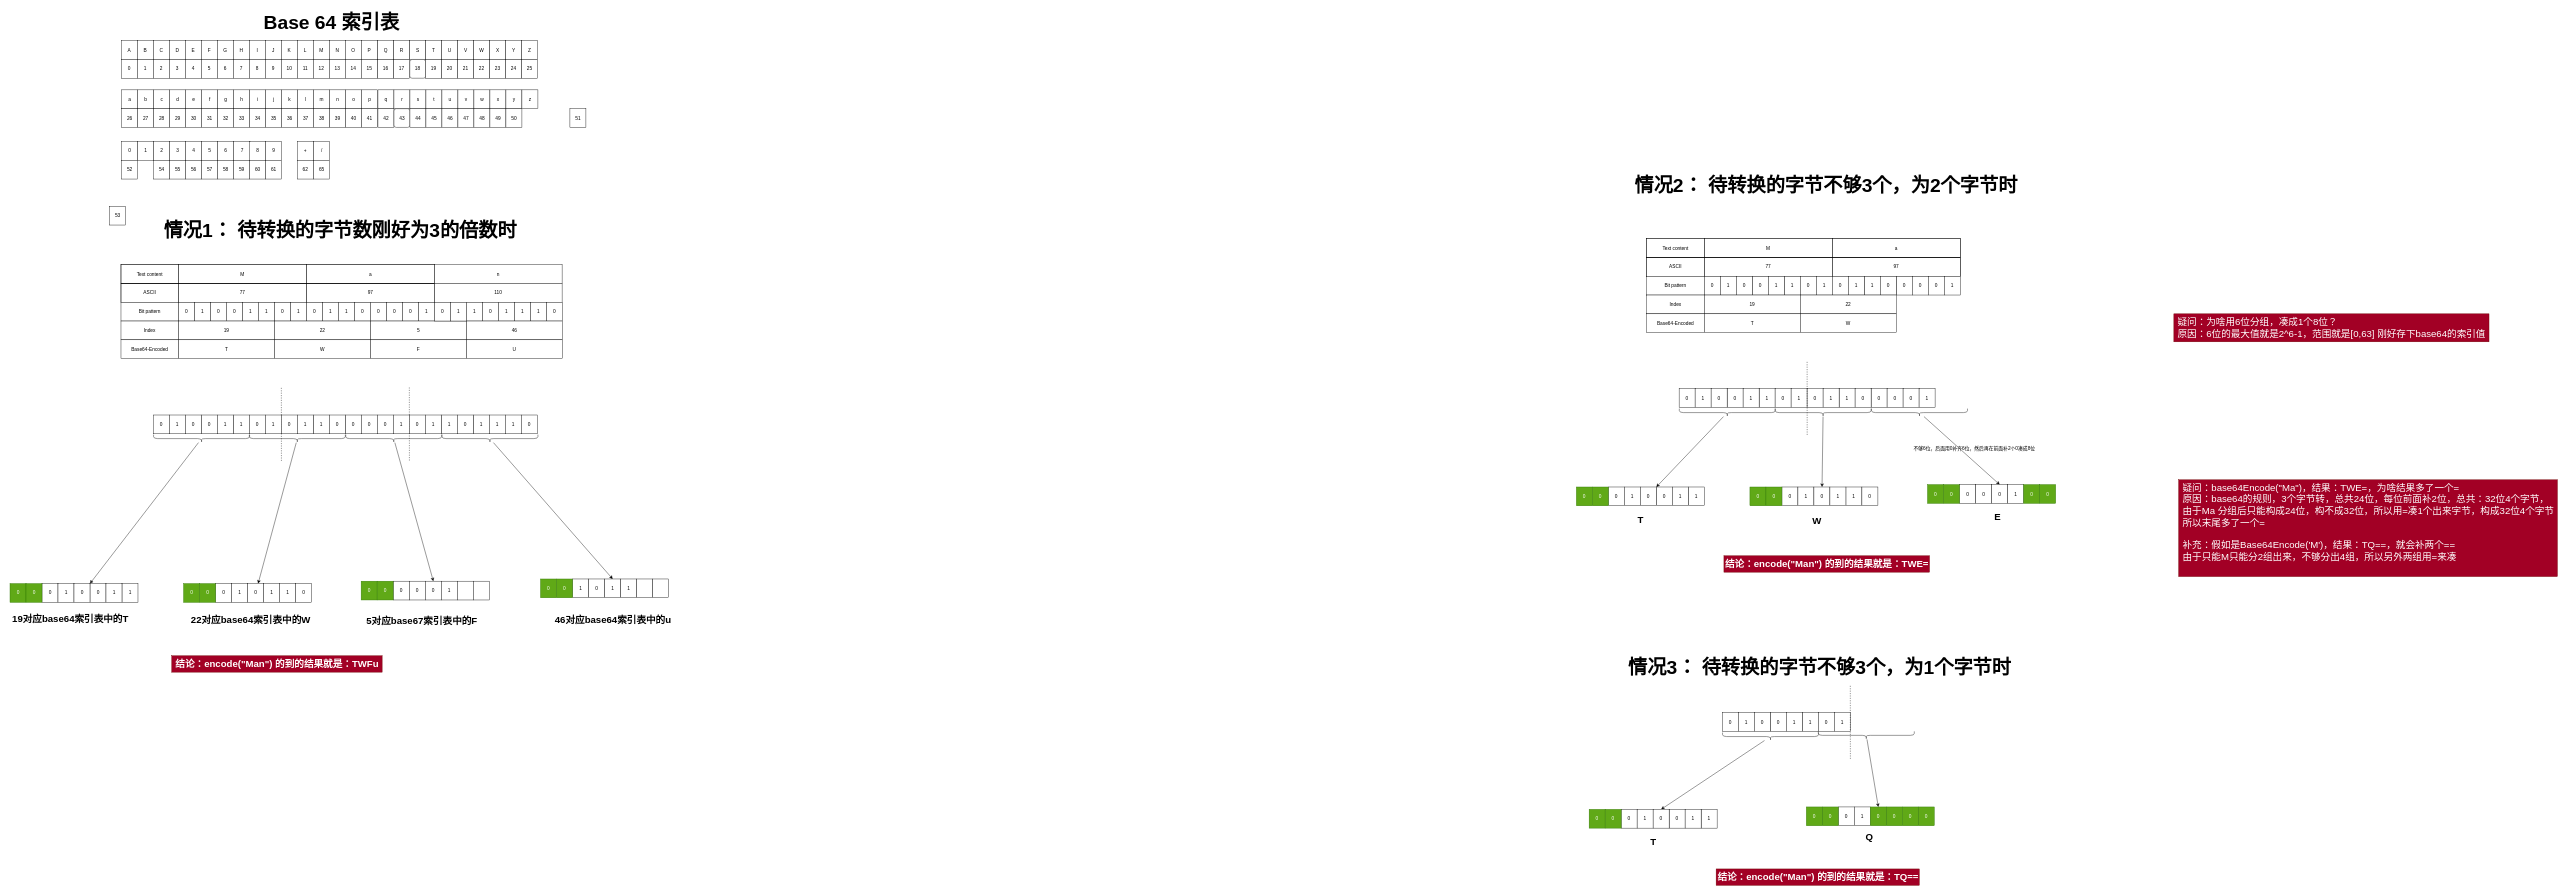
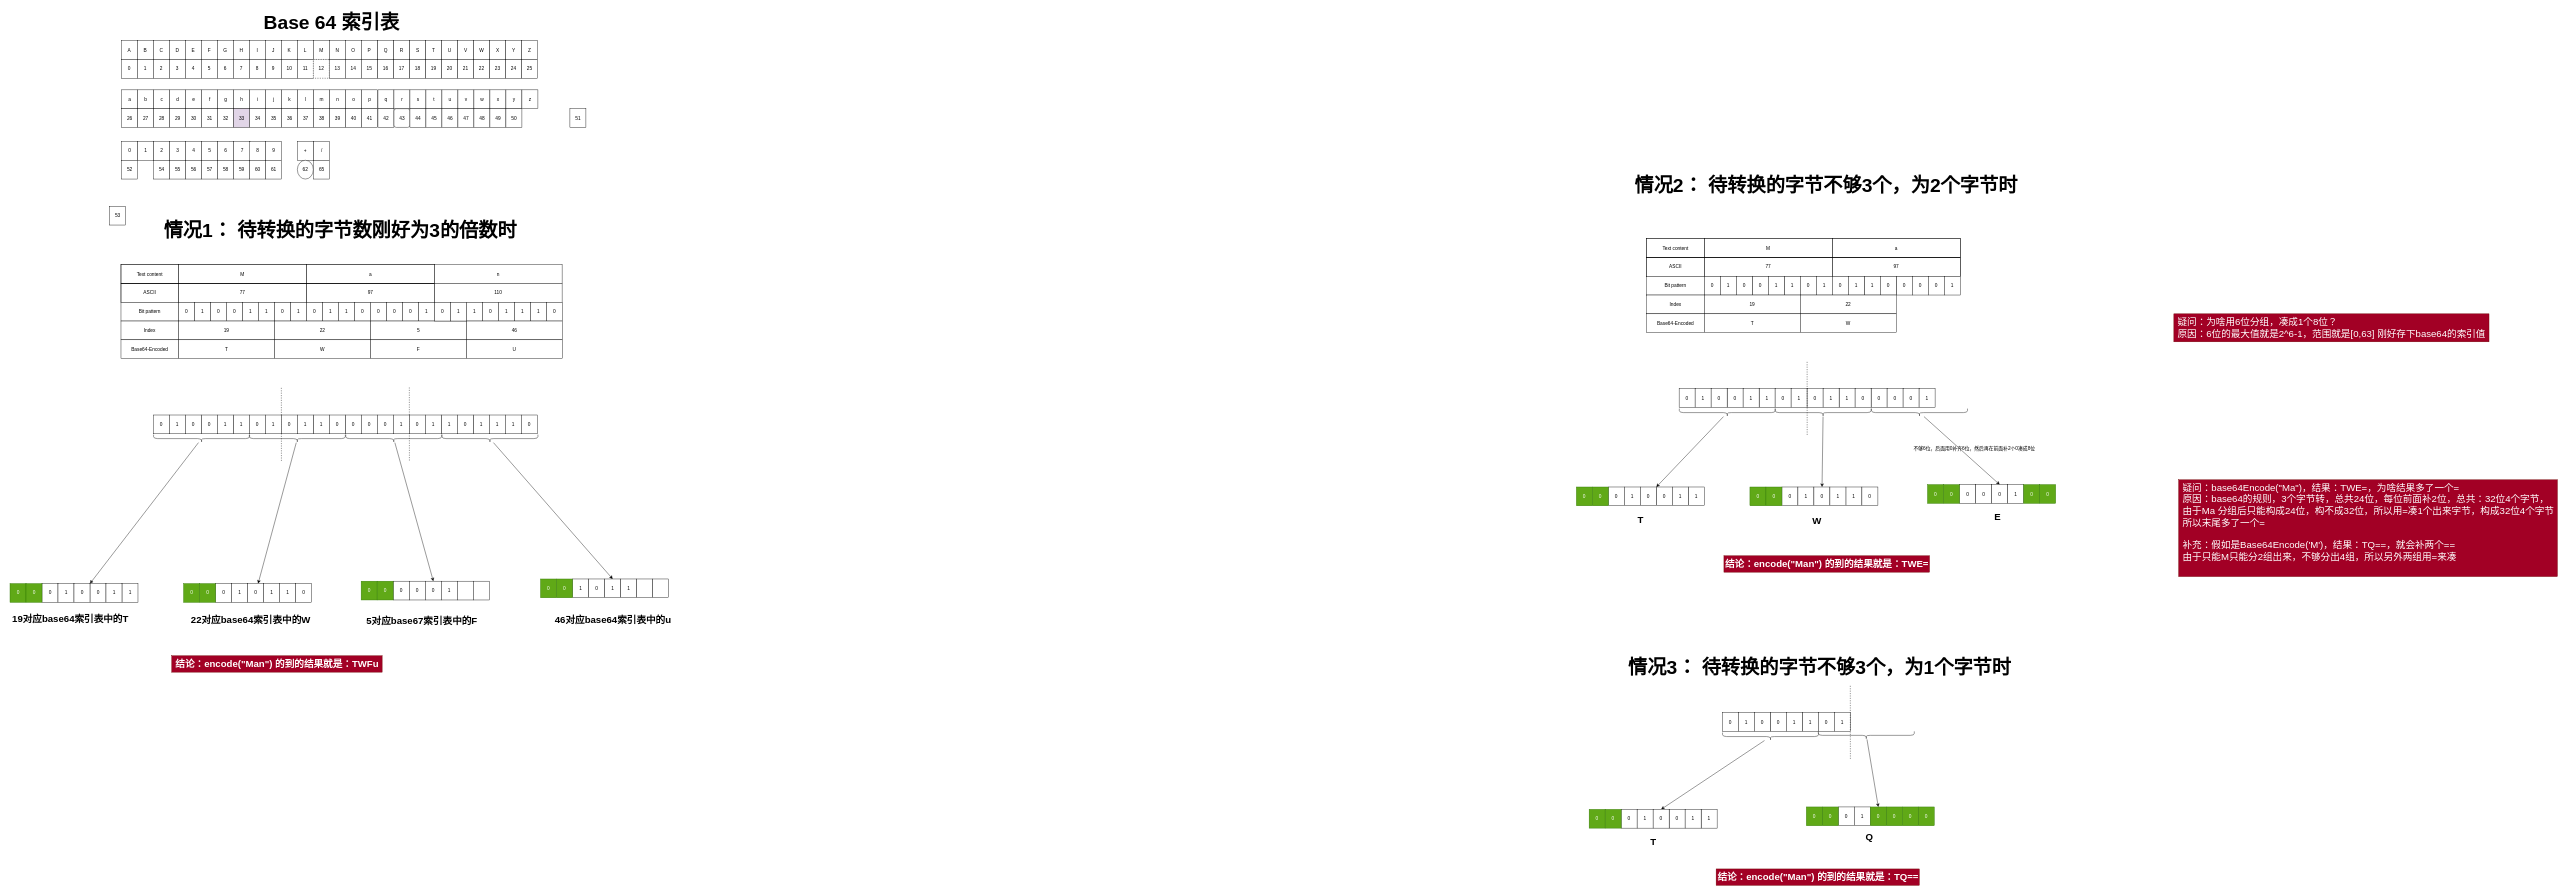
- <mxCell id="61" value="12" style="rounded=0;whiteSpace=wrap;html=1;" parent="1" vertex="1"><mxGeometry x="783" y="148" width="40" height="47" as="geometry" /></mxCell>
+ <mxCell id="61" value="12" style="rounded=0;whiteSpace=wrap;html=1;dashed=1;" parent="1" vertex="1"><mxGeometry x="783" y="148" width="40" height="47" as="geometry" /></mxCell>
- <mxCell id="73" value="18" style="whiteSpace=wrap;html=1;rounded=1;" parent="1" vertex="1"><mxGeometry x="1024" y="148" width="40" height="47" as="geometry" /></mxCell>
+ <mxCell id="73" value="18" style="rounded=0;whiteSpace=wrap;html=1;" parent="1" vertex="1"><mxGeometry x="1024" y="148" width="40" height="47" as="geometry" /></mxCell>
- <mxCell id="103" value="33" style="rounded=0;whiteSpace=wrap;html=1;" parent="1" vertex="1"><mxGeometry x="583.5" y="271" width="40" height="47" as="geometry" /></mxCell>
+ <mxCell id="103" value="33" style="rounded=0;whiteSpace=wrap;html=1;fillColor=#e1d5e7;" parent="1" vertex="1"><mxGeometry x="583.5" y="271" width="40" height="47" as="geometry" /></mxCell>
- <mxCell id="161" value="62" style="rounded=0;whiteSpace=wrap;html=1;" parent="1" vertex="1"><mxGeometry x="743" y="400" width="40" height="47" as="geometry" /></mxCell>
+ <mxCell id="161" value="62" style="ellipse;whiteSpace=wrap;html=1;" parent="1" vertex="1"><mxGeometry x="743" y="400" width="40" height="47" as="geometry" /></mxCell>
